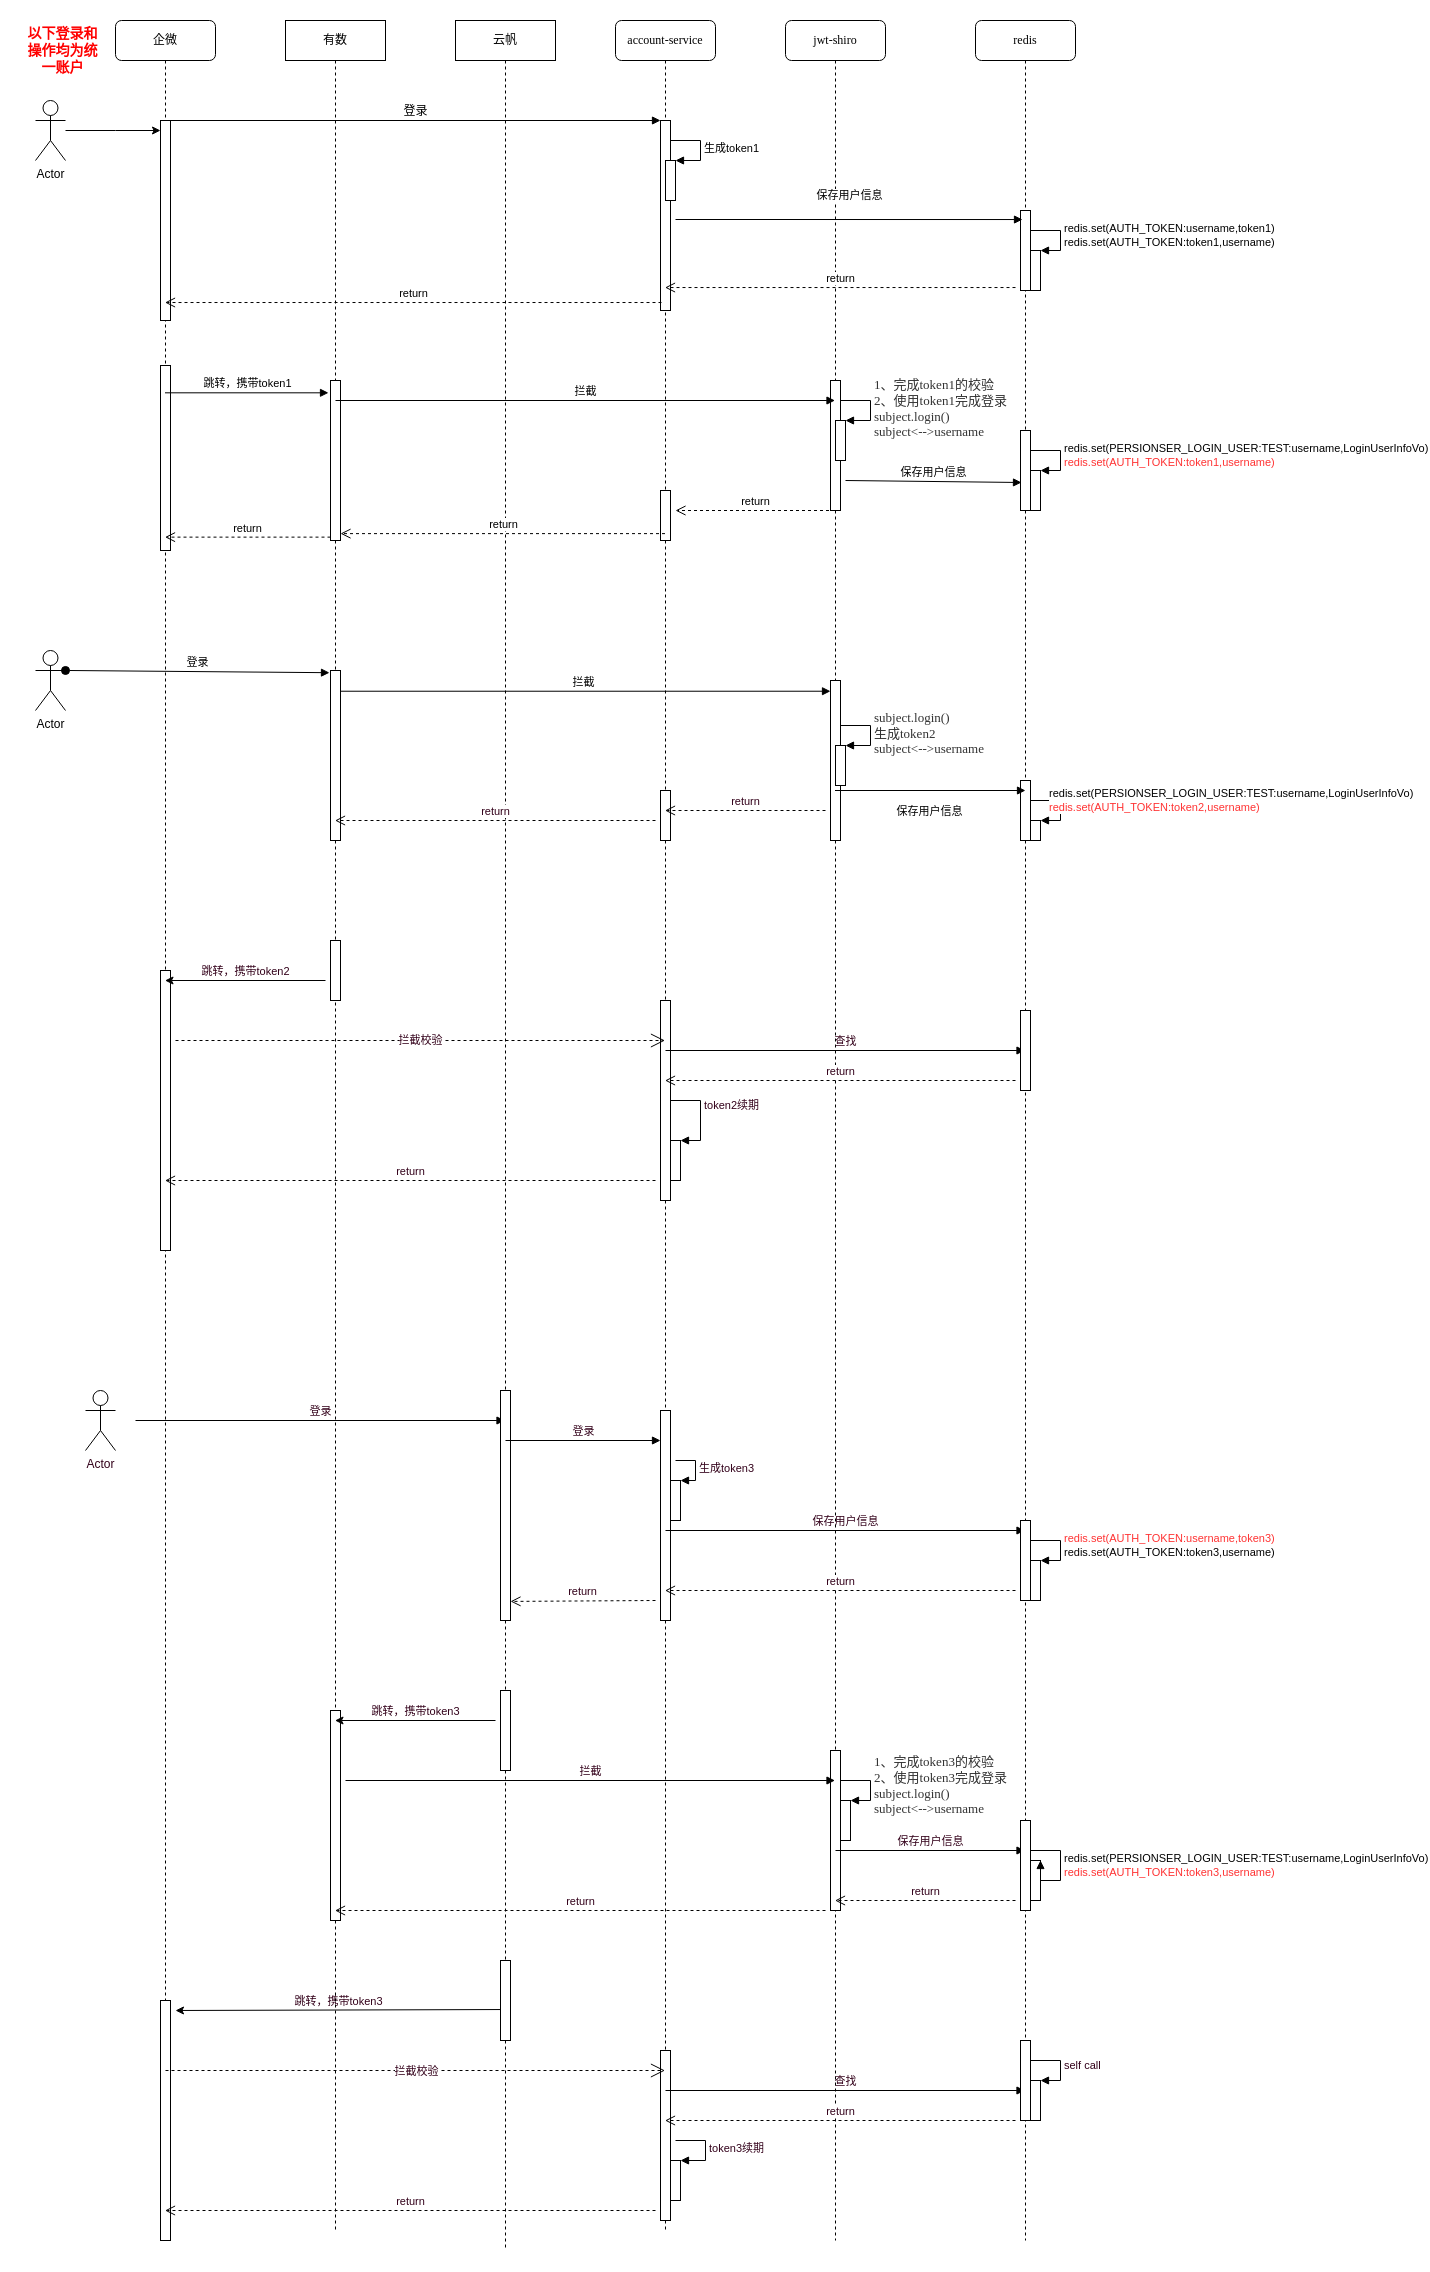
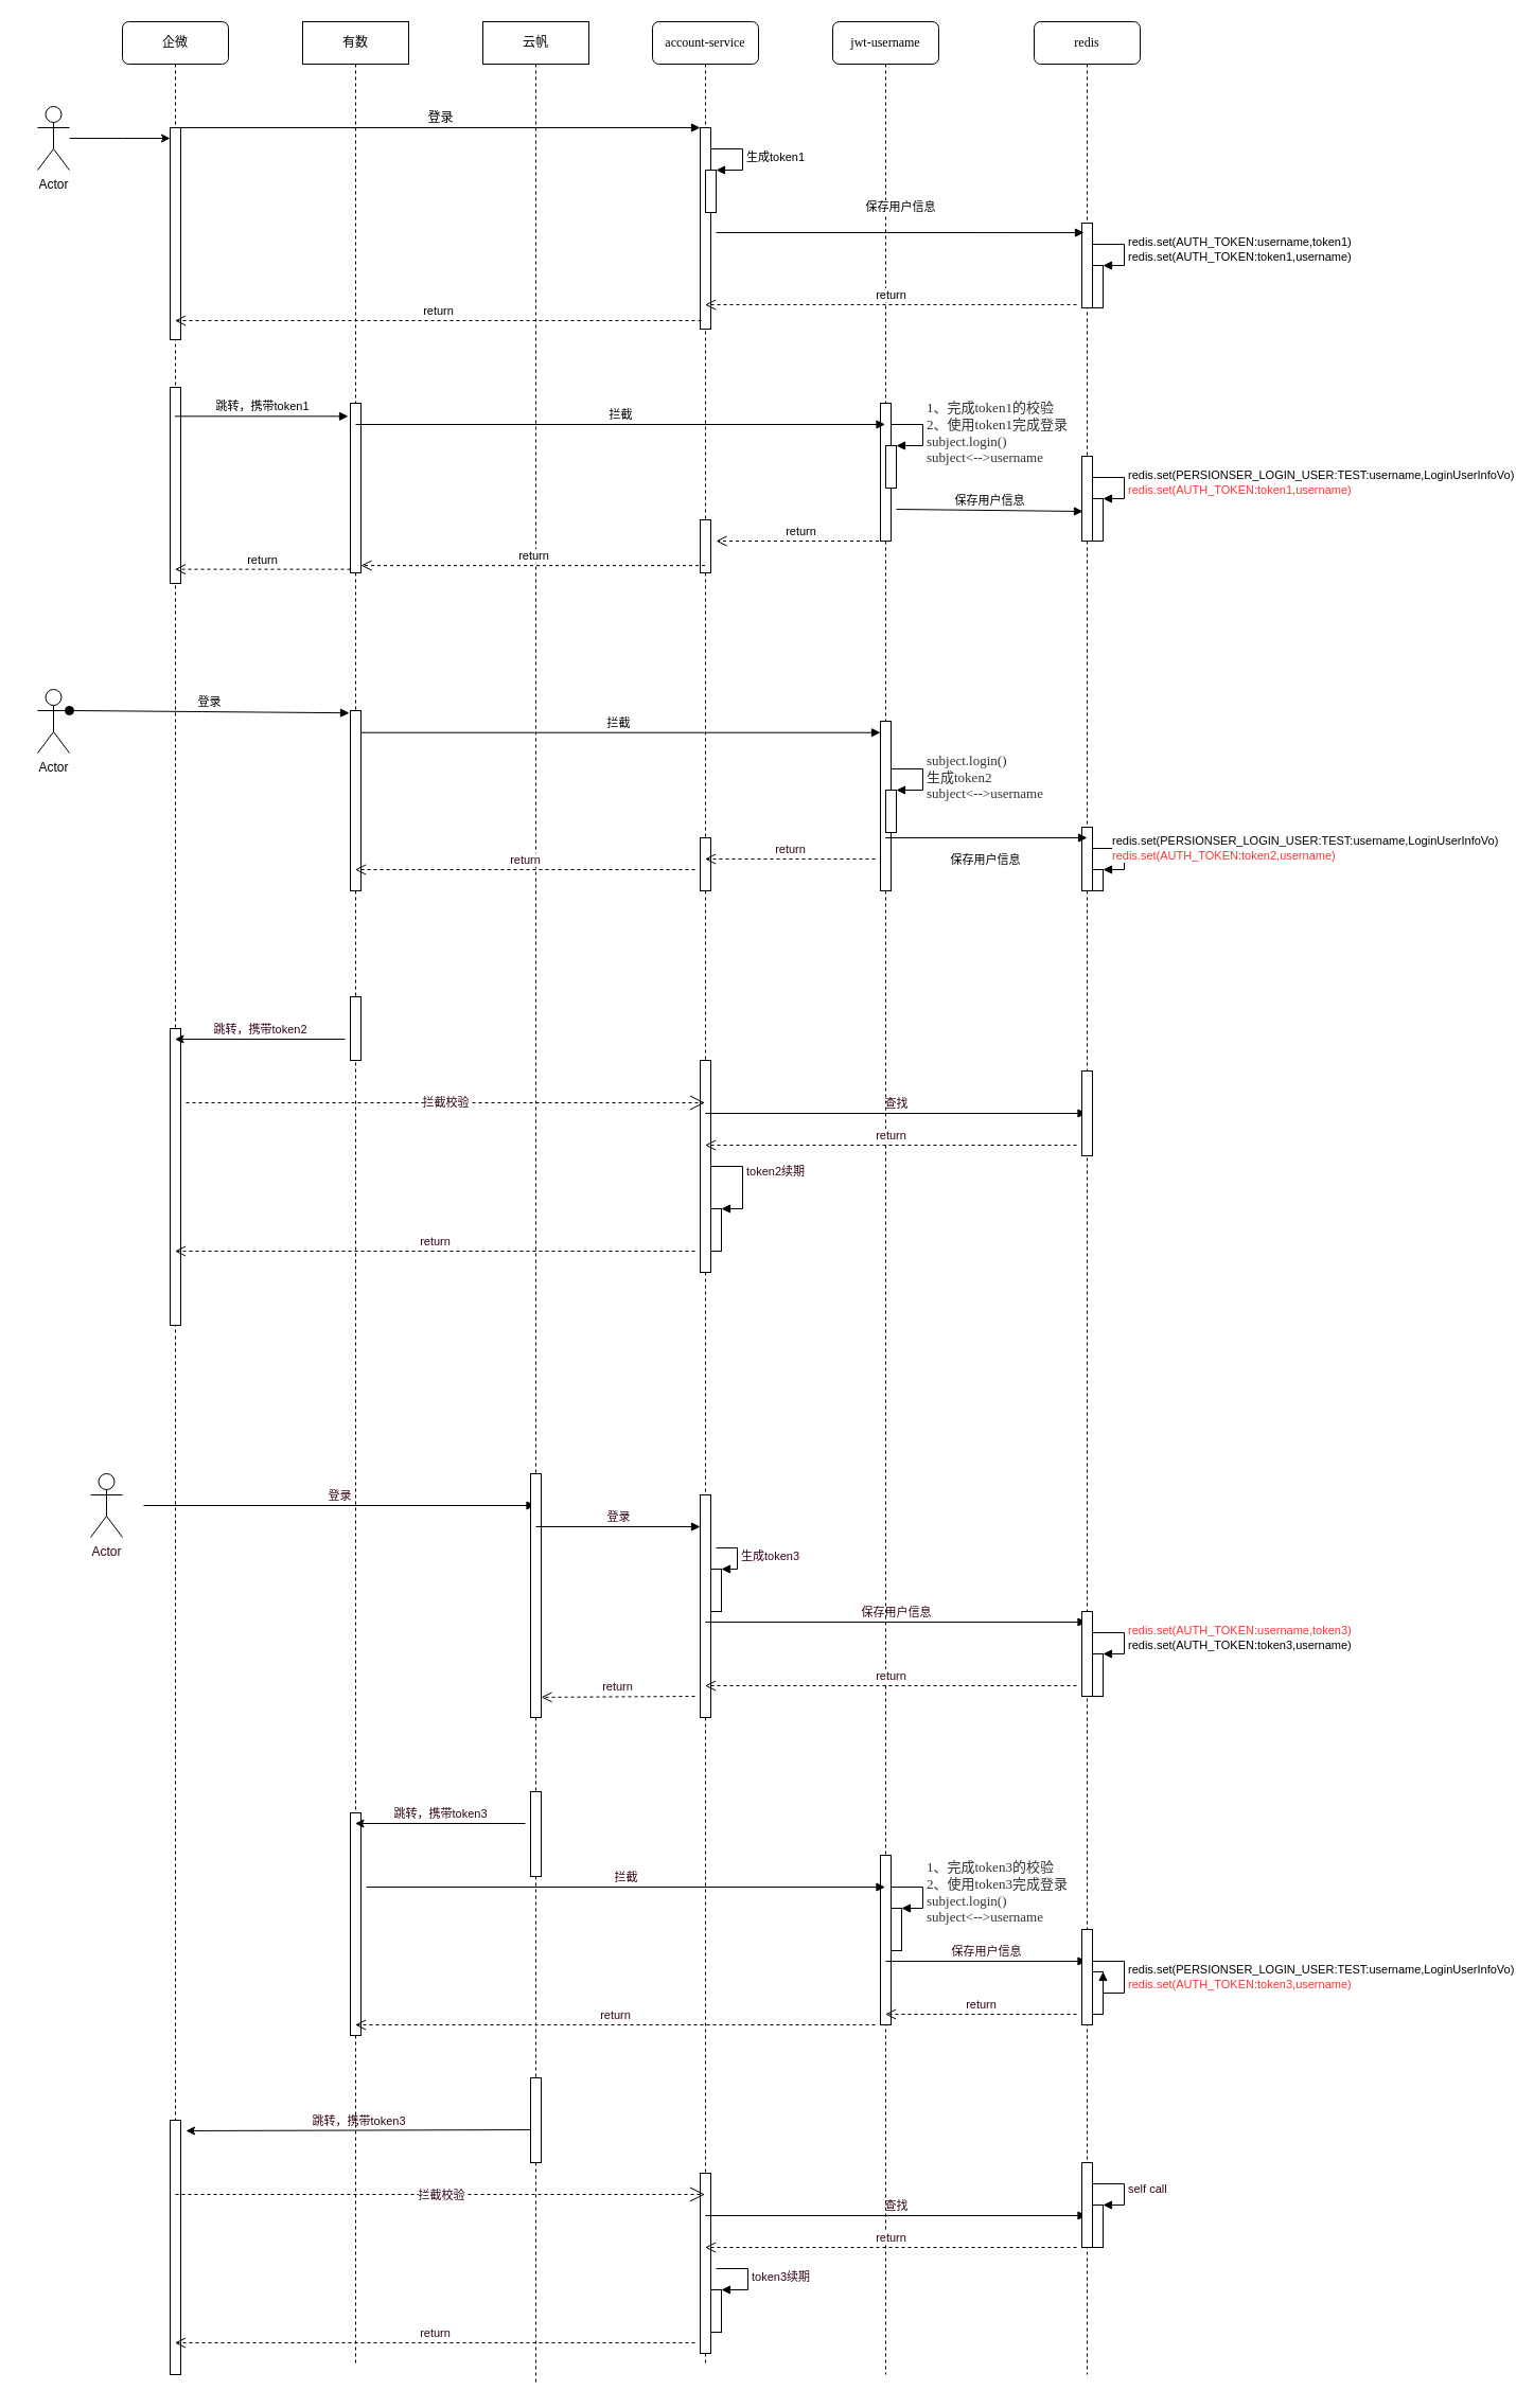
- <mxCell id="19" value="jwt-shiro" style="shape=umlLifeline;perimeter=lifelinePerimeter;whiteSpace=wrap;html=1;container=1;collapsible=0;recursiveResize=0;outlineConnect=0;rounded=1;shadow=0;comic=0;labelBackgroundColor=none;strokeWidth=1;fontFamily=Verdana;fontSize=12;align=center;" parent="1" vertex="1"><mxGeometry x="785" y="20" width="100" height="2220" as="geometry" /></mxCell>
+ <mxCell id="19" value="jwt-username" style="shape=umlLifeline;perimeter=lifelinePerimeter;whiteSpace=wrap;html=1;container=1;collapsible=0;recursiveResize=0;outlineConnect=0;rounded=1;shadow=0;comic=0;labelBackgroundColor=none;strokeWidth=1;fontFamily=Verdana;fontSize=12;align=center;" parent="1" vertex="1"><mxGeometry x="785" y="20" width="100" height="2220" as="geometry" /></mxCell>
- <mxCell id="85" value="&lt;h3&gt;&lt;b&gt;&lt;font color=&quot;#ff0000&quot;&gt;以下登录和操作均为统一账户&lt;/font&gt;&lt;/b&gt;&lt;/h3&gt;" style="text;html=1;strokeColor=none;fillColor=none;align=center;verticalAlign=middle;whiteSpace=wrap;rounded=0;" vertex="1" parent="1"><mxGeometry x="20" y="30" width="85" height="40" as="geometry" /></mxCell>
